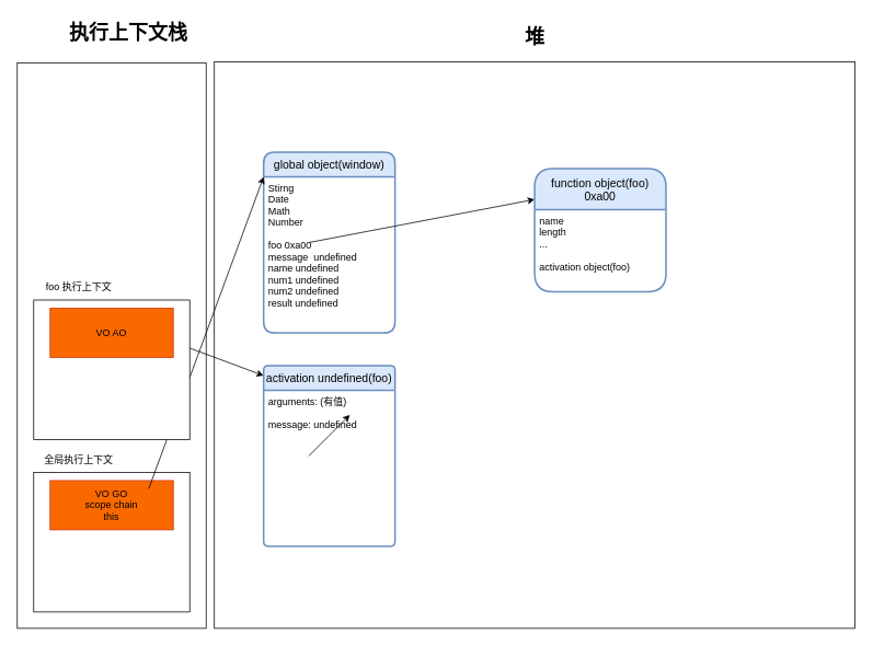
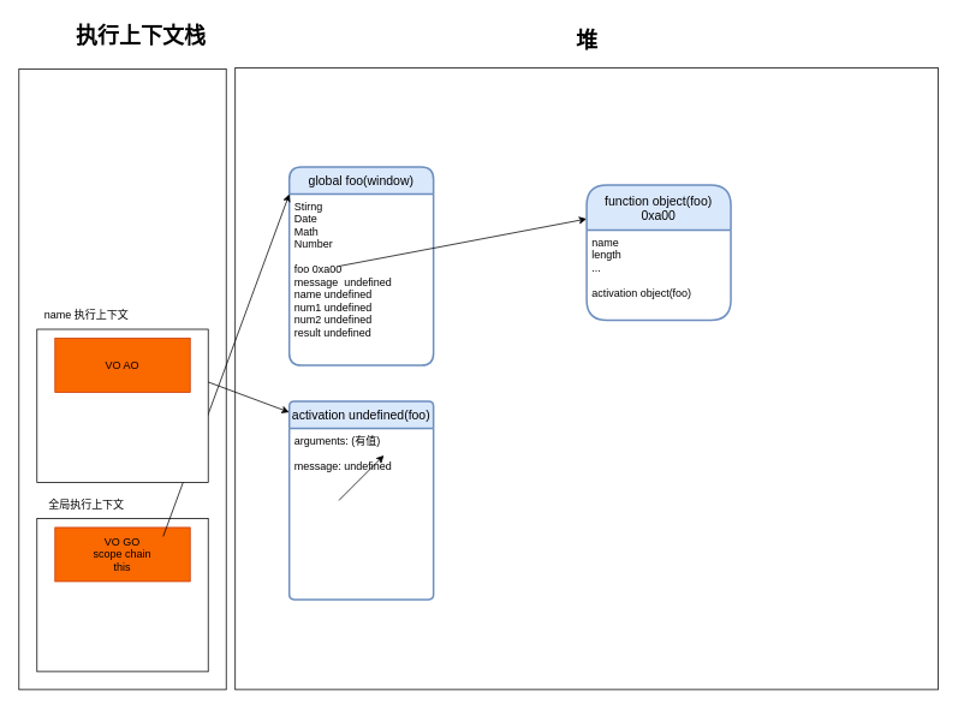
- <mxCell id="5" value="global object(window)" style="swimlane;childLayout=stackLayout;horizontal=1;startSize=30;horizontalStack=0;rounded=1;fontSize=14;fontStyle=0;strokeWidth=2;resizeParent=0;resizeLast=1;shadow=0;dashed=0;align=center;fillColor=#dae8fc;strokeColor=#6c8ebf;" parent="1" vertex="1"><mxGeometry x="320" y="185" width="160" height="220" as="geometry" /></mxCell>
+ <mxCell id="5" value="global foo(window)" style="swimlane;childLayout=stackLayout;horizontal=1;startSize=30;horizontalStack=0;rounded=1;fontSize=14;fontStyle=0;strokeWidth=2;resizeParent=0;resizeLast=1;shadow=0;dashed=0;align=center;fillColor=#dae8fc;strokeColor=#6c8ebf;" parent="1" vertex="1"><mxGeometry x="320" y="185" width="160" height="220" as="geometry" /></mxCell>
- <mxCell id="17" value="foo 执行上下文" style="text;html=1;strokeColor=none;fillColor=none;align=center;verticalAlign=middle;whiteSpace=wrap;rounded=0;" vertex="1" parent="1"><mxGeometry x="40" y="335" width="110" height="30" as="geometry" /></mxCell>
+ <mxCell id="17" value="name 执行上下文" style="text;html=1;strokeColor=none;fillColor=none;align=center;verticalAlign=middle;whiteSpace=wrap;rounded=0;" vertex="1" parent="1"><mxGeometry x="40" y="335" width="110" height="30" as="geometry" /></mxCell>
